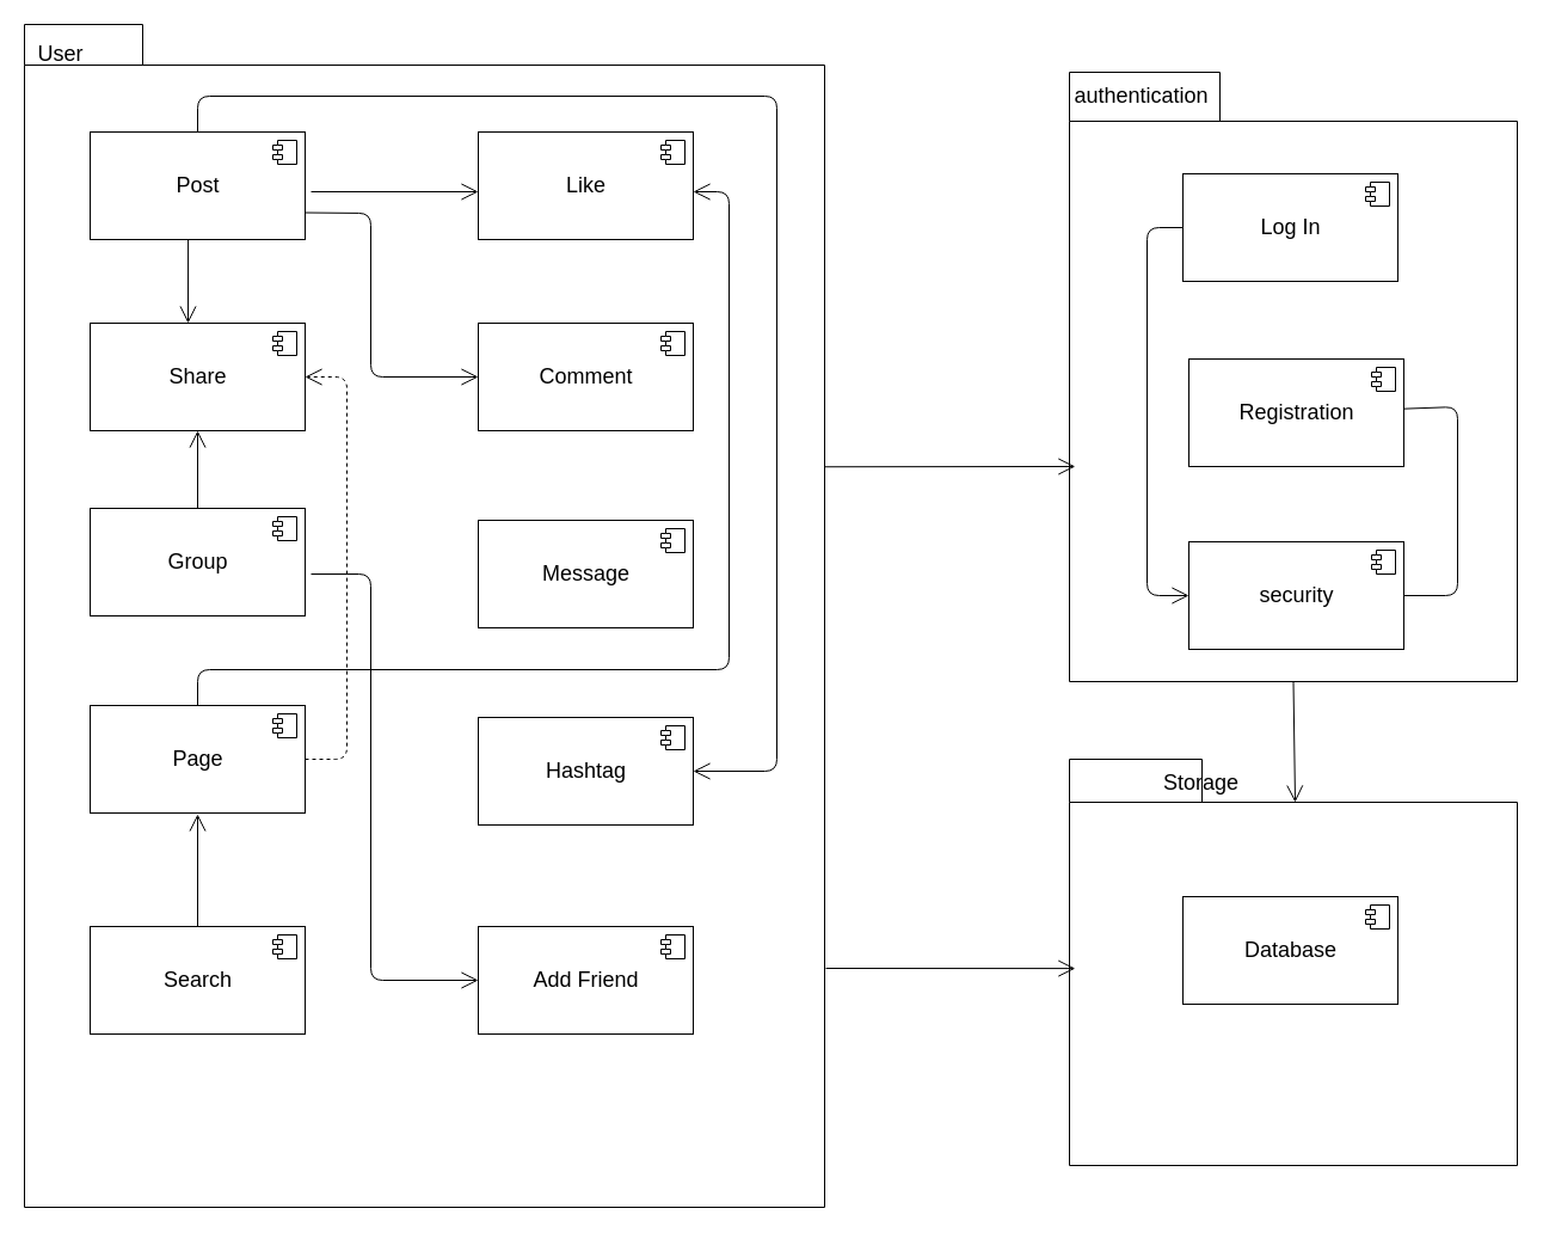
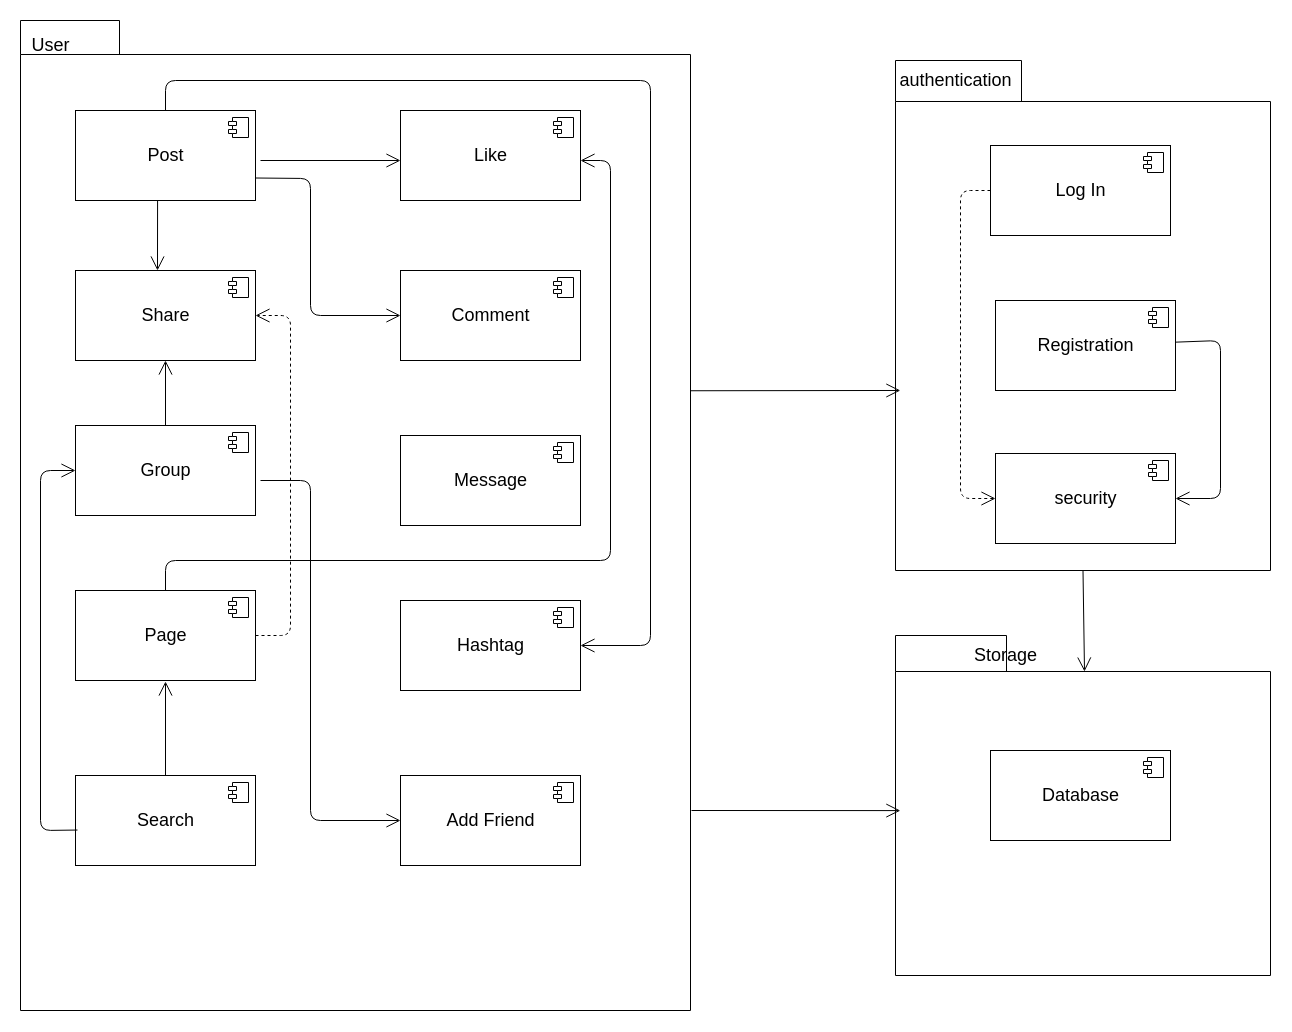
- <mxCell id="49" value="" style="endArrow=open;endFill=1;endSize=12;html=1;exitX=0;exitY=0.5;exitDx=0;exitDy=0;entryX=0;entryY=0.5;entryDx=0;entryDy=0;" edge="1" parent="1" source="28" target="34"><mxGeometry width="160" relative="1" as="geometry"><mxPoint x="910" y="260" as="sourcePoint" /><mxPoint x="1070" y="260" as="targetPoint" /><Array as="points"><mxPoint x="960" y="190" /><mxPoint x="960" y="498" /></Array></mxGeometry></mxCell>
+ <mxCell id="49" value="" style="endArrow=open;endFill=1;endSize=12;html=1;exitX=0;exitY=0.5;exitDx=0;exitDy=0;entryX=0;entryY=0.5;entryDx=0;entryDy=0;dashed=1;" edge="1" parent="1" source="28" target="34"><mxGeometry width="160" relative="1" as="geometry"><mxPoint x="910" y="260" as="sourcePoint" /><mxPoint x="1070" y="260" as="targetPoint" /><Array as="points"><mxPoint x="960" y="190" /><mxPoint x="960" y="498" /></Array></mxGeometry></mxCell>
- <mxCell id="50" value="" style="endArrow=none;endFill=1;endSize=12;html=1;entryX=1;entryY=0.5;entryDx=0;entryDy=0;" edge="1" parent="1" source="30" target="34"><mxGeometry width="160" relative="1" as="geometry"><mxPoint x="1180" y="340" as="sourcePoint" /><mxPoint x="1340" y="340" as="targetPoint" /><Array as="points"><mxPoint x="1220" y="340" /><mxPoint x="1220" y="498" /></Array></mxGeometry></mxCell>
+ <mxCell id="50" value="" style="endArrow=open;endFill=1;endSize=12;html=1;entryX=1;entryY=0.5;entryDx=0;entryDy=0;" edge="1" parent="1" source="30" target="34"><mxGeometry width="160" relative="1" as="geometry"><mxPoint x="1180" y="340" as="sourcePoint" /><mxPoint x="1340" y="340" as="targetPoint" /><Array as="points"><mxPoint x="1220" y="340" /><mxPoint x="1220" y="498" /></Array></mxGeometry></mxCell>
+ <mxCell id="43" value="" style="endArrow=open;endFill=1;endSize=12;html=1;exitX=0.011;exitY=0.606;exitDx=0;exitDy=0;exitPerimeter=0;entryX=0;entryY=0.5;entryDx=0;entryDy=0;" edge="1" parent="1" source="24" target="16"><mxGeometry width="160" relative="1" as="geometry"><mxPoint x="40" y="760" as="sourcePoint" /><mxPoint x="200" y="760" as="targetPoint" /><Array as="points"><mxPoint x="40" y="830" /><mxPoint x="40" y="470" /></Array></mxGeometry></mxCell>
